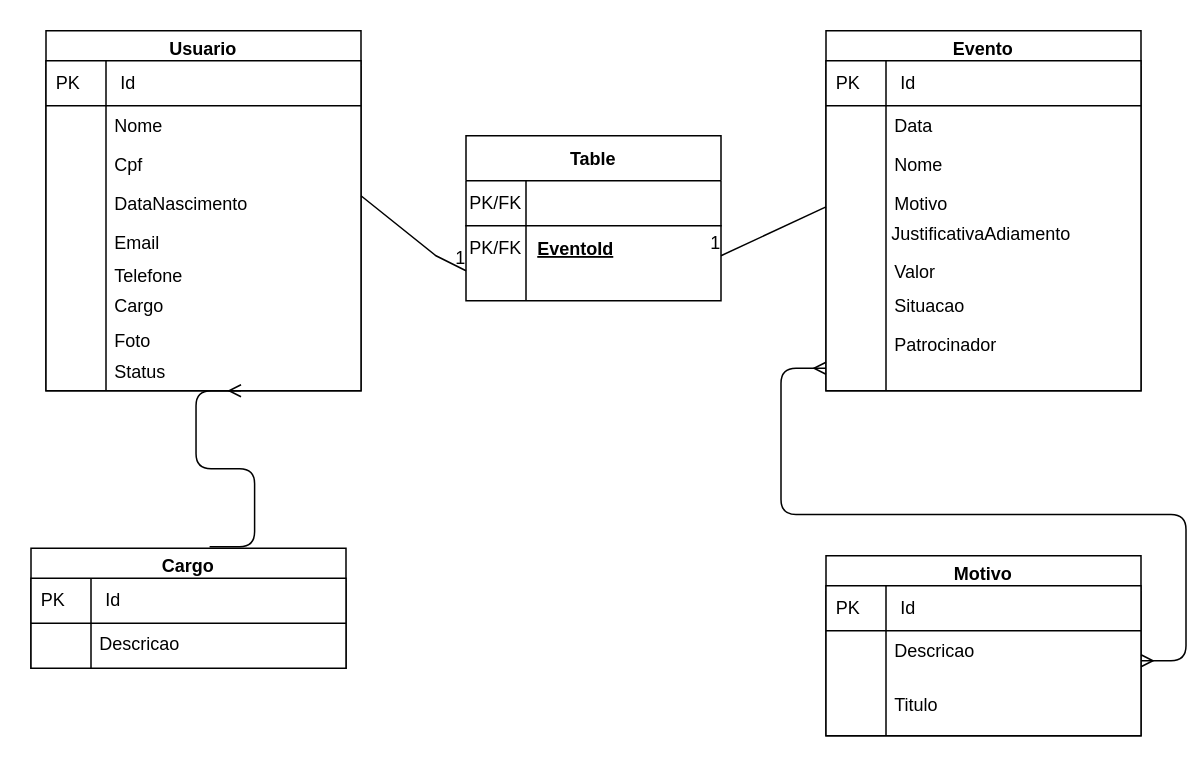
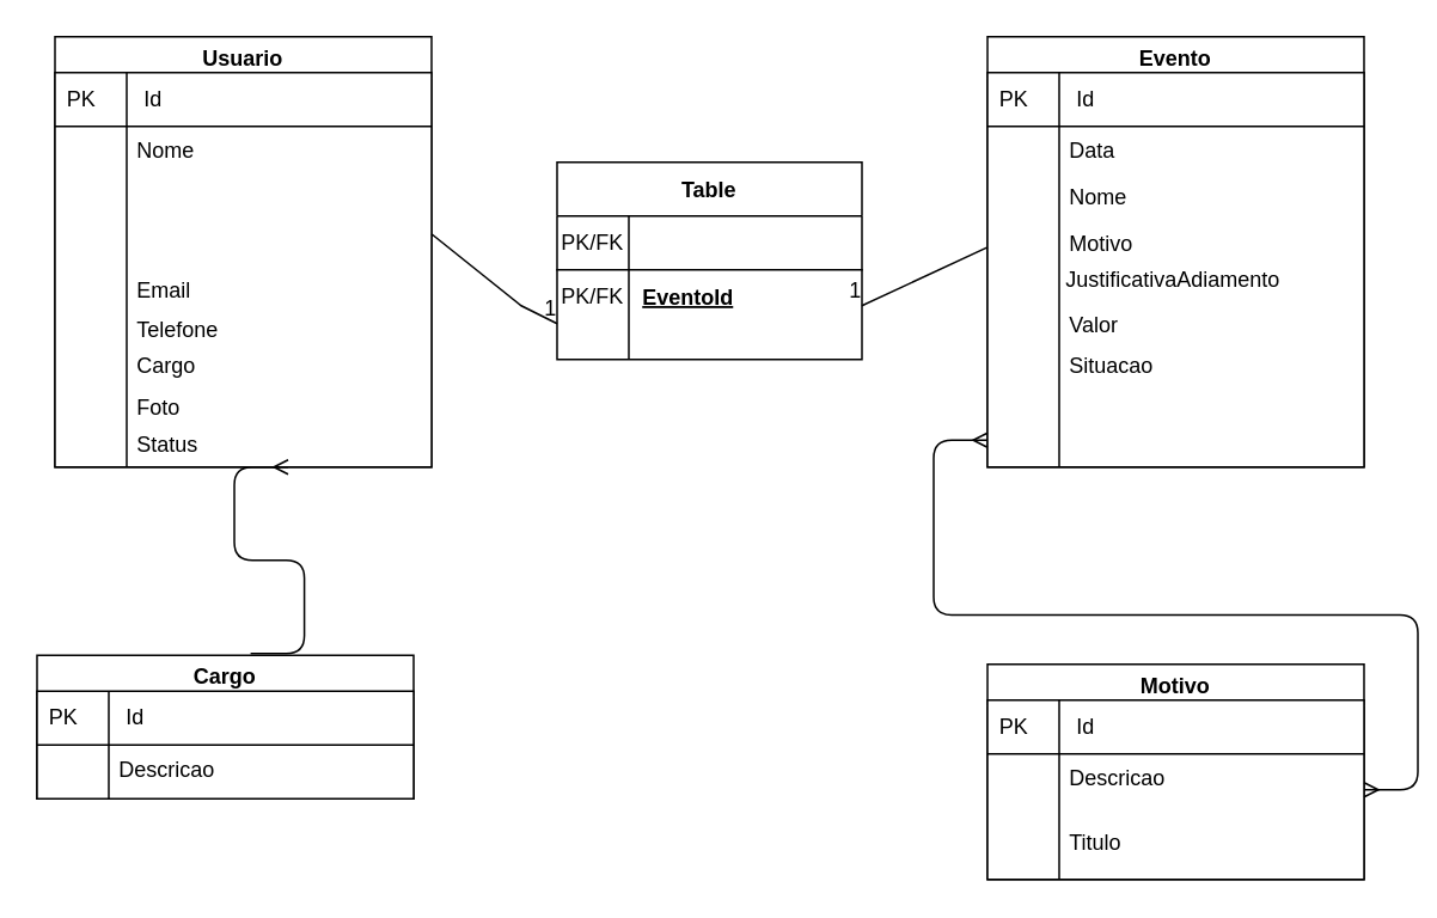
- <mxCell id="7" value="Cpf" style="text;strokeColor=none;fillColor=none;align=left;verticalAlign=top;spacingLeft=4;spacingRight=4;overflow=hidden;rotatable=0;points=[[0,0.5],[1,0.5]];portConstraint=eastwest;" parent="2" vertex="1"><mxGeometry x="40" y="76" width="140" height="26" as="geometry" /></mxCell>
- <mxCell id="8" value="DataNascimento" style="text;strokeColor=none;fillColor=none;align=left;verticalAlign=top;spacingLeft=4;spacingRight=4;overflow=hidden;rotatable=0;points=[[0,0.5],[1,0.5]];portConstraint=eastwest;" parent="2" vertex="1"><mxGeometry x="40" y="102" width="140" height="26" as="geometry" /></mxCell>
- <mxCell id="24" value="Patrocinador" style="text;strokeColor=none;fillColor=none;align=left;verticalAlign=top;spacingLeft=4;spacingRight=4;overflow=hidden;rotatable=0;points=[[0,0.5],[1,0.5]];portConstraint=eastwest;" parent="14" vertex="1"><mxGeometry x="40" y="196" width="140" height="26" as="geometry" /></mxCell>
